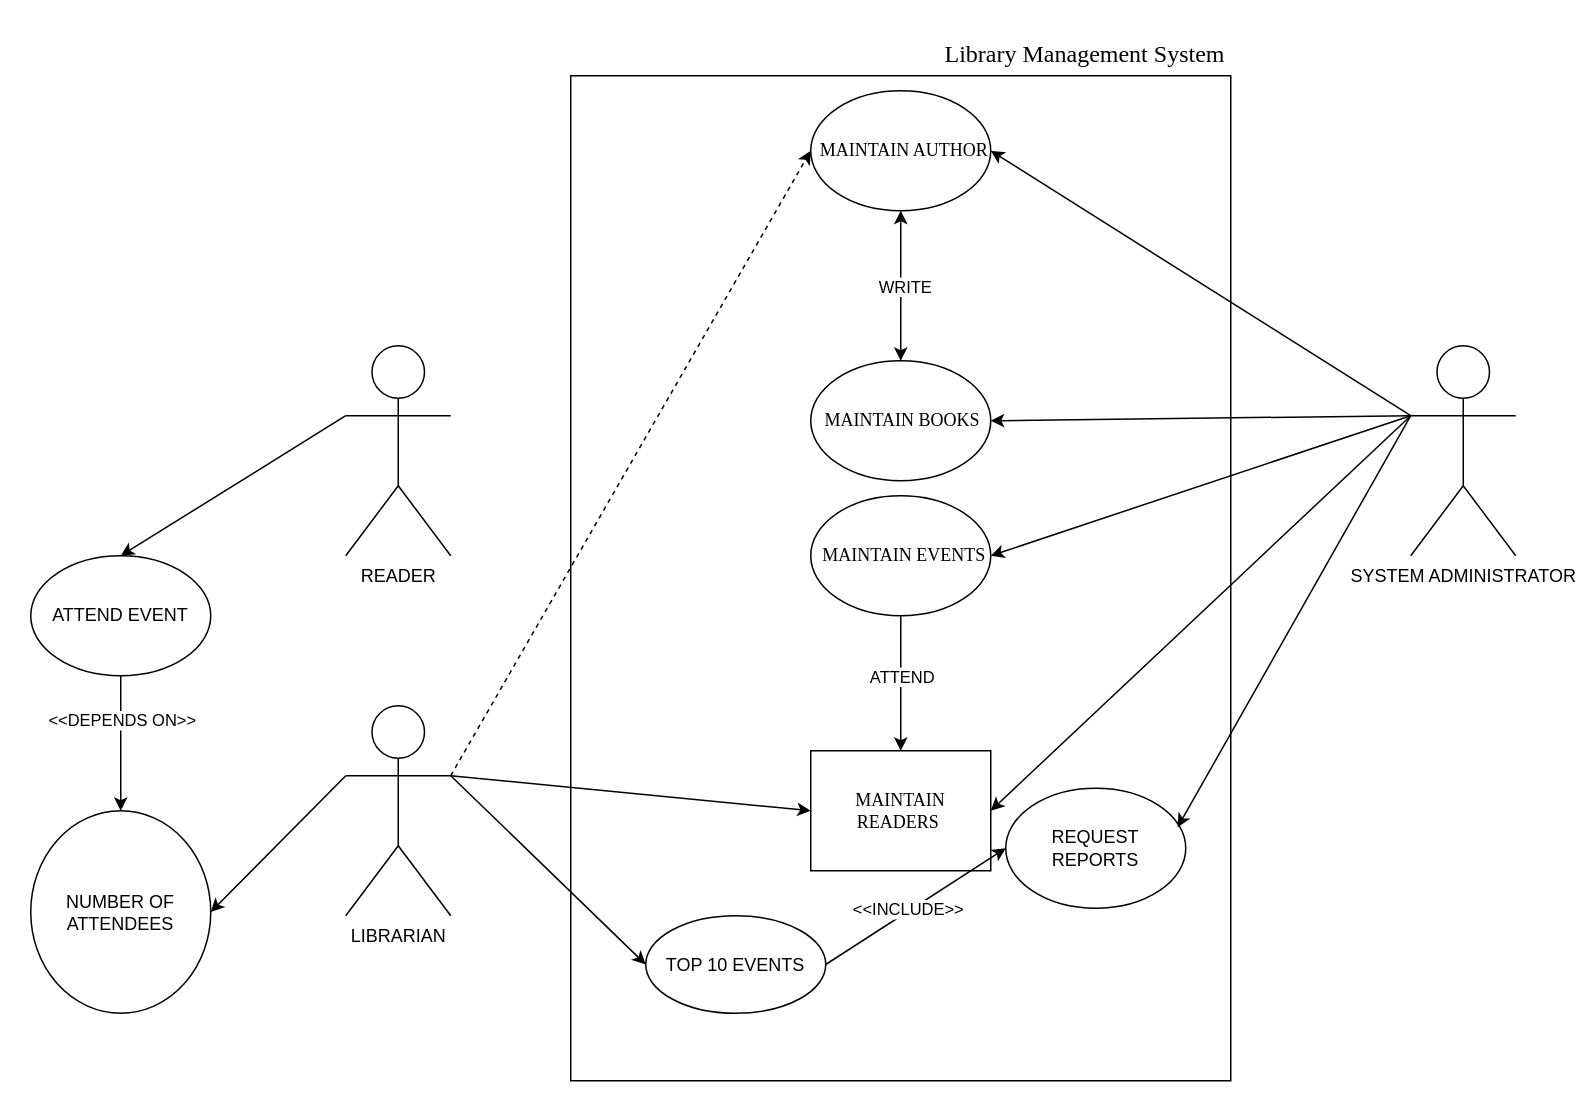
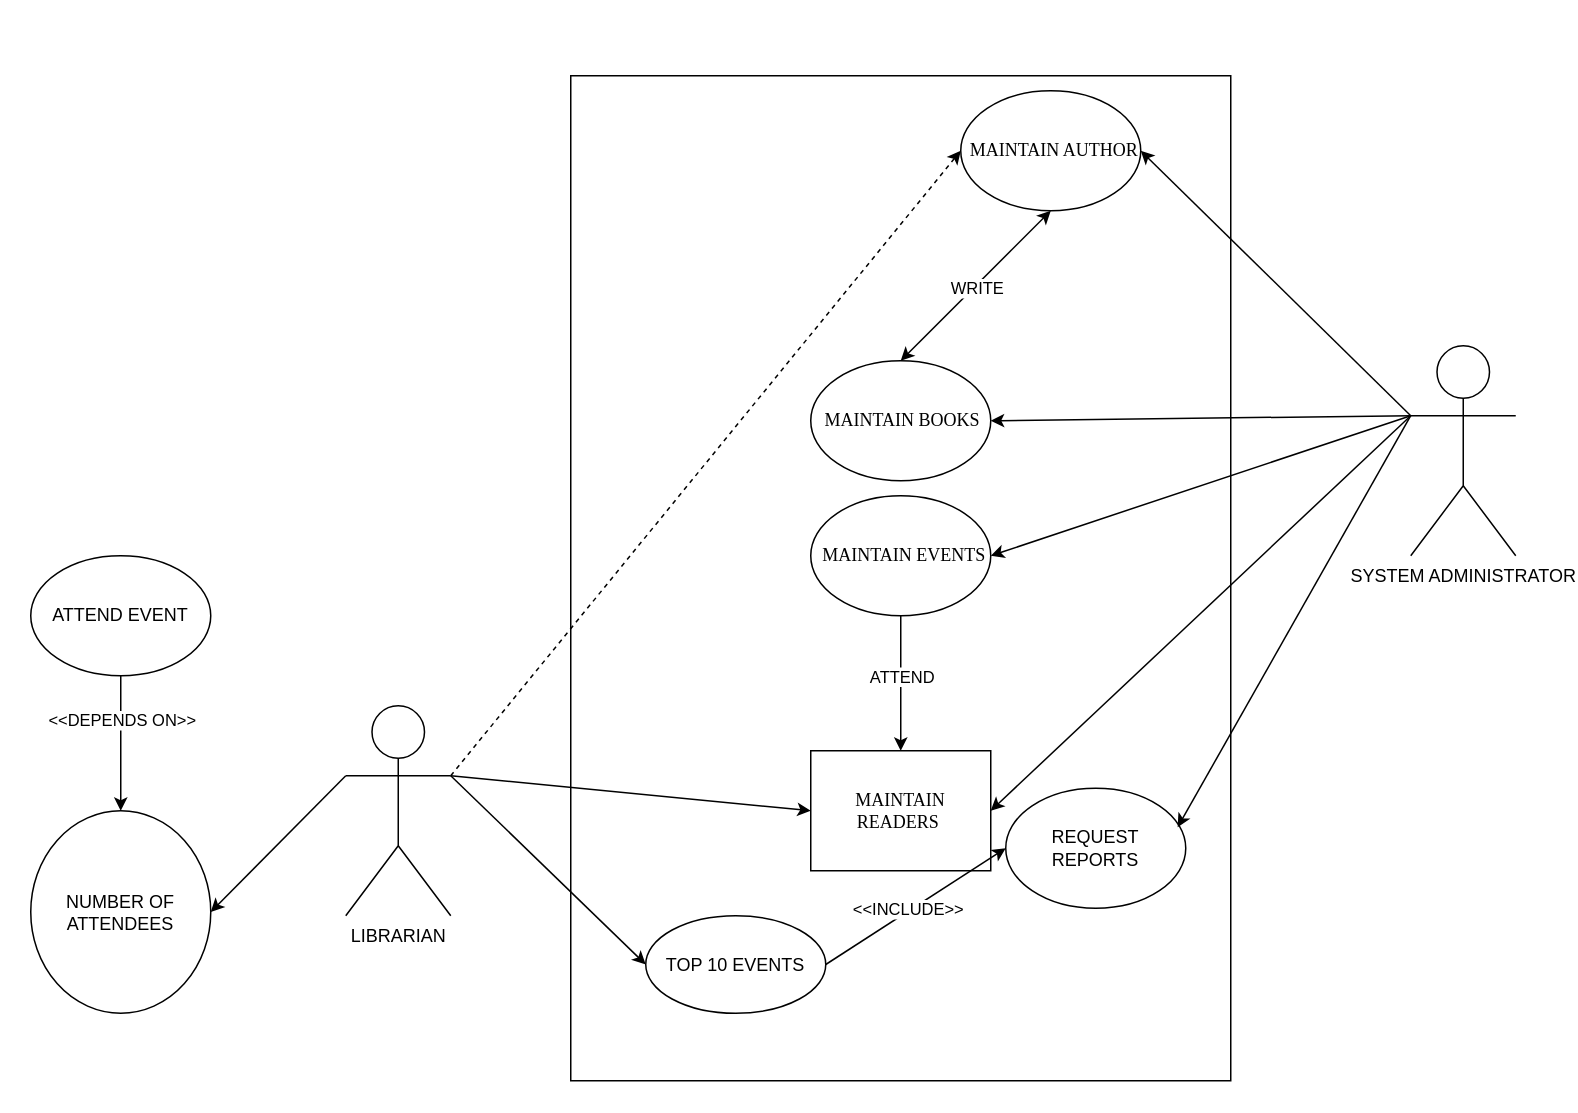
- <mxCell id="3" value="&lt;span style=&quot;font-size: 12pt; font-family: &amp;quot;Helvetica World&amp;quot;;&quot;&gt;Library Management System&amp;nbsp;&lt;/span&gt;" style="text;html=1;align=center;verticalAlign=middle;whiteSpace=wrap;rounded=0;" vertex="1" parent="1"><mxGeometry x="590" y="20" width="270" height="30" as="geometry" /></mxCell>
- <mxCell id="7" value="&lt;p style=&quot;margin-left:20.0pt;text-indent:-18.0pt;line-height:&lt;br/&gt;140%;mso-list:l0 level1 lfo1&quot; class=&quot;MsoNormal&quot;&gt;&lt;span style=&quot;font-family:&lt;br/&gt;Symbol;mso-fareast-font-family:Symbol;mso-bidi-font-family:Symbol&quot;&gt;&lt;span style=&quot;font-variant-numeric: normal; font-variant-east-asian: normal; font-variant-alternates: normal; font-size-adjust: none; font-kerning: auto; font-optical-sizing: auto; font-feature-settings: normal; font-variation-settings: normal; font-variant-position: normal; font-variant-emoji: normal; font-stretch: normal; font-size: 7pt; line-height: normal; font-family: &amp;quot;Times New Roman&amp;quot;;&quot;&gt;&amp;nbsp;&lt;/span&gt;&lt;/span&gt;&lt;span style=&quot;font-family: &amp;quot;Helvetica World&amp;quot;;&quot;&gt;MAINTAIN AUTHOR&lt;/span&gt;&lt;/p&gt;" style="ellipse;whiteSpace=wrap;html=1;" vertex="1" parent="1"><mxGeometry x="540" y="60" width="120" height="80" as="geometry" /></mxCell>
+ <mxCell id="7" value="&lt;p style=&quot;margin-left:20.0pt;text-indent:-18.0pt;line-height:&lt;br/&gt;140%;mso-list:l0 level1 lfo1&quot; class=&quot;MsoNormal&quot;&gt;&lt;span style=&quot;font-family:&lt;br/&gt;Symbol;mso-fareast-font-family:Symbol;mso-bidi-font-family:Symbol&quot;&gt;&lt;span style=&quot;font-variant-numeric: normal; font-variant-east-asian: normal; font-variant-alternates: normal; font-size-adjust: none; font-kerning: auto; font-optical-sizing: auto; font-feature-settings: normal; font-variation-settings: normal; font-variant-position: normal; font-variant-emoji: normal; font-stretch: normal; font-size: 7pt; line-height: normal; font-family: &amp;quot;Times New Roman&amp;quot;;&quot;&gt;&amp;nbsp;&lt;/span&gt;&lt;/span&gt;&lt;span style=&quot;font-family: &amp;quot;Helvetica World&amp;quot;;&quot;&gt;MAINTAIN AUTHOR&lt;/span&gt;&lt;/p&gt;" style="ellipse;whiteSpace=wrap;html=1;" vertex="1" parent="1"><mxGeometry x="640" y="60" width="120" height="80" as="geometry" /></mxCell>
- <mxCell id="5" value="READER" style="shape=umlActor;verticalLabelPosition=bottom;verticalAlign=top;html=1;outlineConnect=0;shadow=0;" vertex="1" parent="1"><mxGeometry x="230" y="230" width="70" height="140" as="geometry" /></mxCell>
- <mxCell id="11" value="" style="endArrow=classic;html=1;rounded=0;entryX=0.5;entryY=0;entryDx=0;entryDy=0;exitX=0;exitY=0.333;exitDx=0;exitDy=0;exitPerimeter=0;" edge="1" parent="1" source="5" target="10"><mxGeometry width="50" height="50" relative="1" as="geometry"><mxPoint x="450" y="390" as="sourcePoint" /><mxPoint x="500" y="340" as="targetPoint" /></mxGeometry></mxCell>
